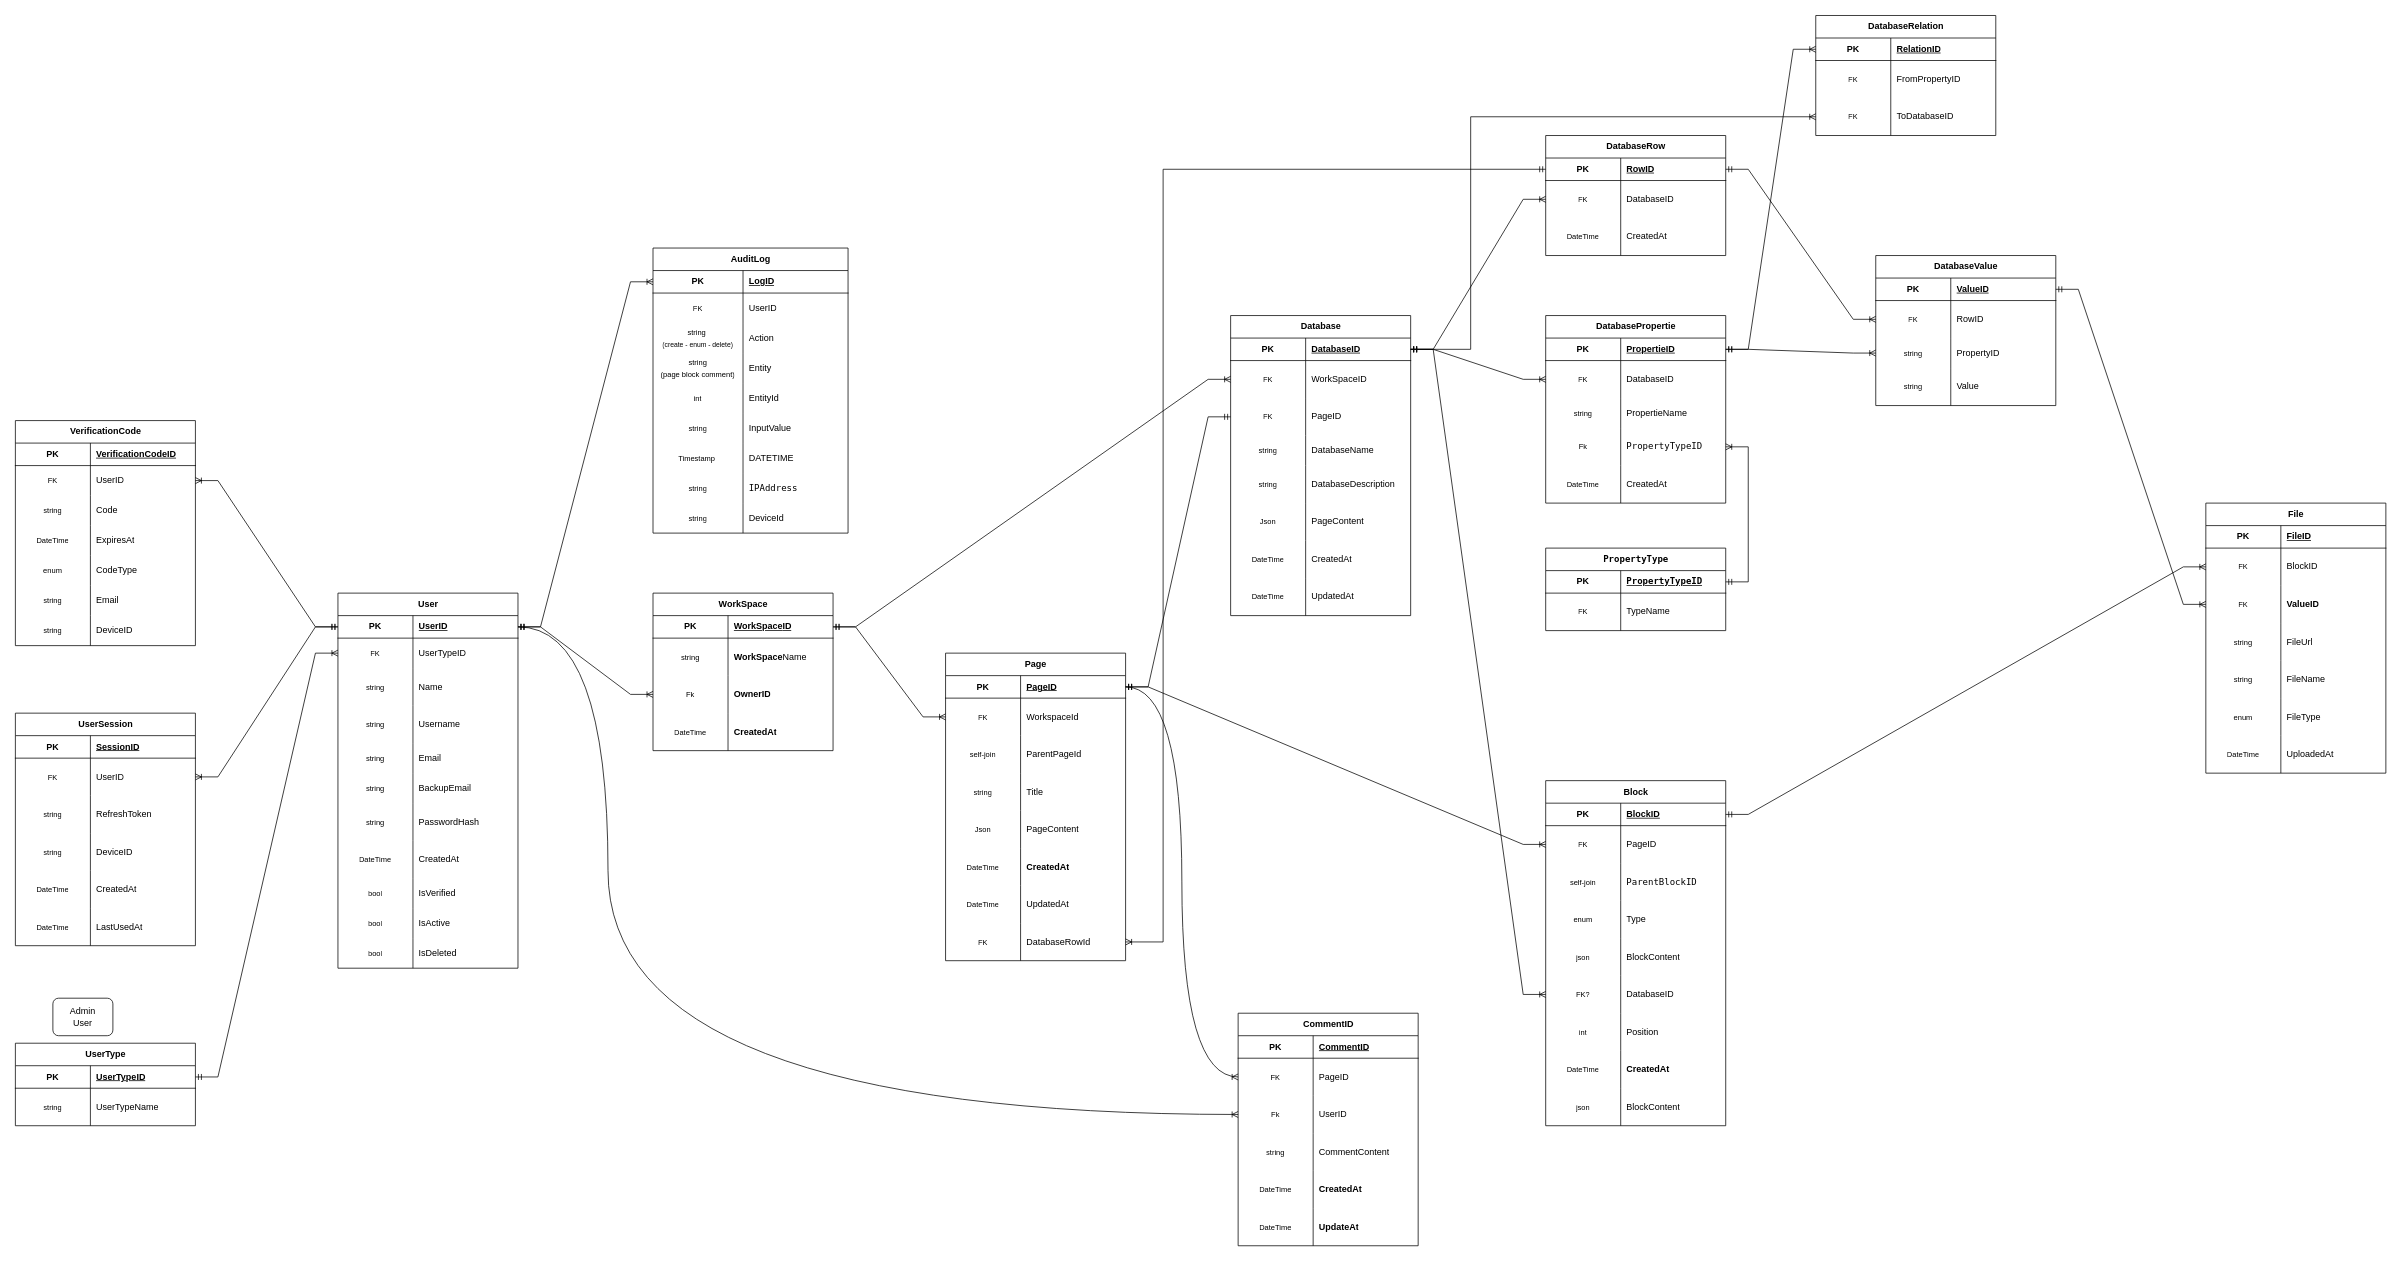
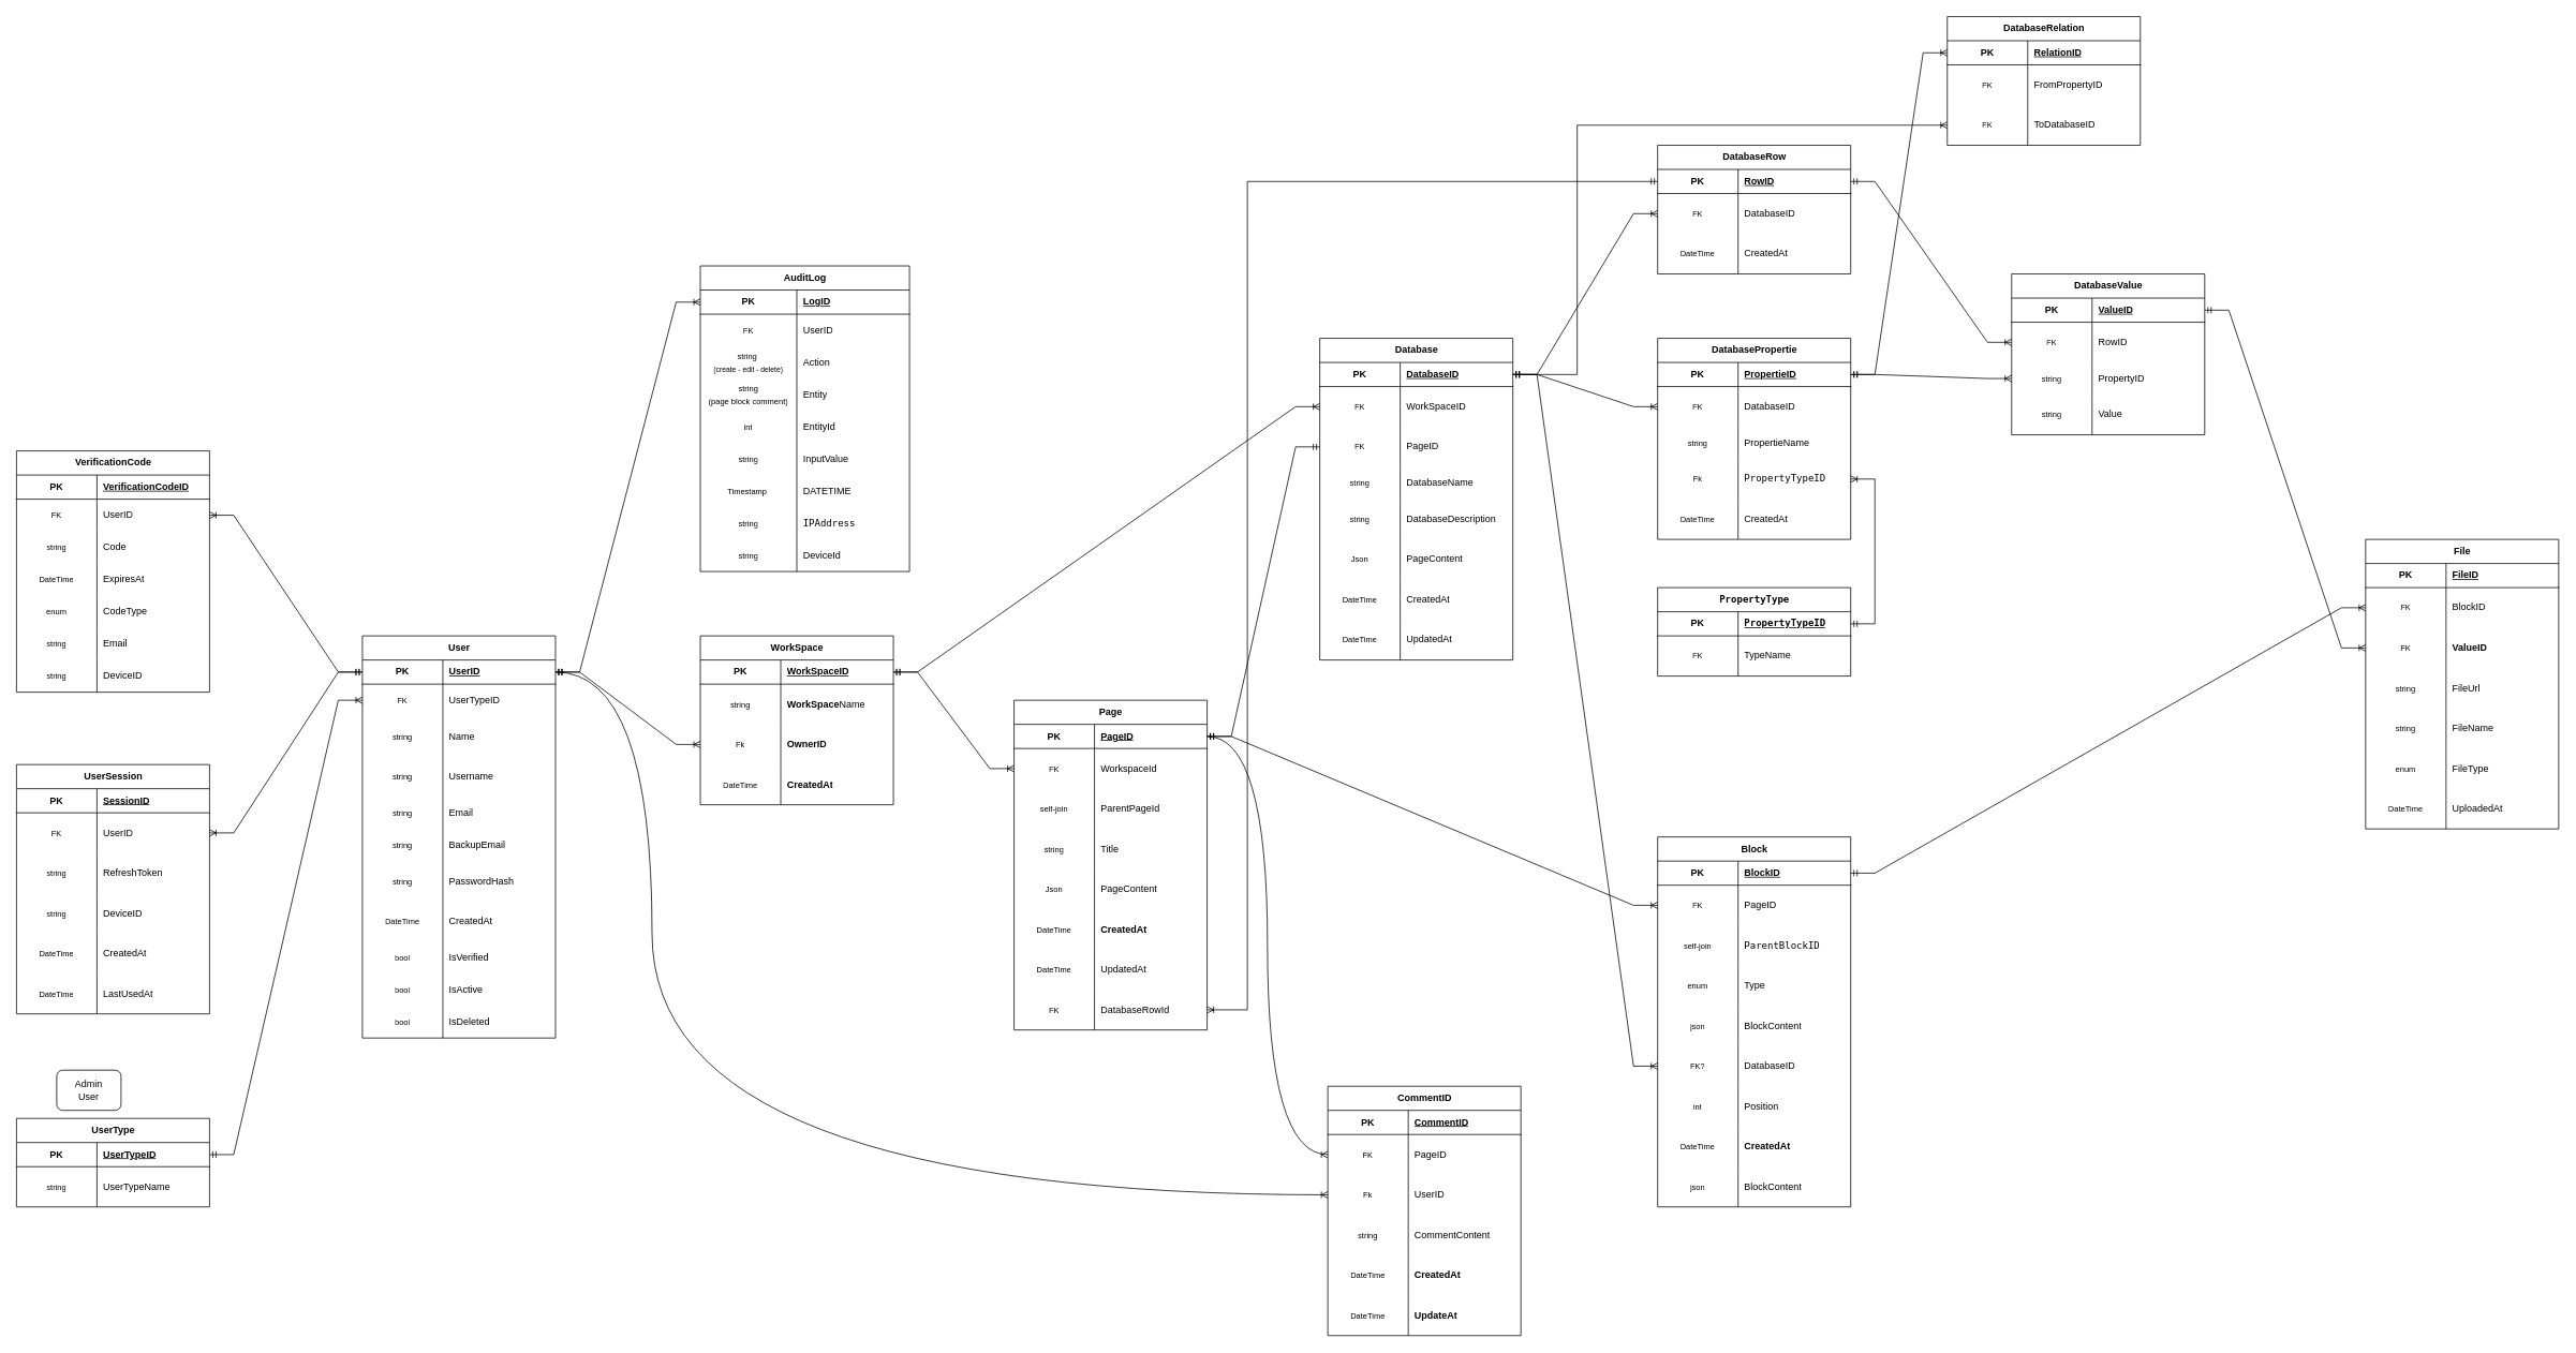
- <mxCell id="207" value="&lt;font style=&quot;font-size: 10px;&quot;&gt;string&amp;nbsp;&lt;br&gt;&lt;/font&gt;&lt;font style=&quot;font-size: 9px;&quot;&gt;(create - enum - delete)&lt;/font&gt;" style="shape=partialRectangle;connectable=0;fillColor=none;top=0;left=0;bottom=0;right=0;editable=1;overflow=hidden;whiteSpace=wrap;html=1;" parent="206" vertex="1"><mxGeometry width="120" height="40" as="geometry"><mxRectangle width="120" height="40" as="alternateBounds" /></mxGeometry></mxCell>
+ <mxCell id="207" value="&lt;font style=&quot;font-size: 10px;&quot;&gt;string&amp;nbsp;&lt;br&gt;&lt;/font&gt;&lt;font style=&quot;font-size: 9px;&quot;&gt;(create - edit - delete)&lt;/font&gt;" style="shape=partialRectangle;connectable=0;fillColor=none;top=0;left=0;bottom=0;right=0;editable=1;overflow=hidden;whiteSpace=wrap;html=1;" parent="206" vertex="1"><mxGeometry width="120" height="40" as="geometry"><mxRectangle width="120" height="40" as="alternateBounds" /></mxGeometry></mxCell>
